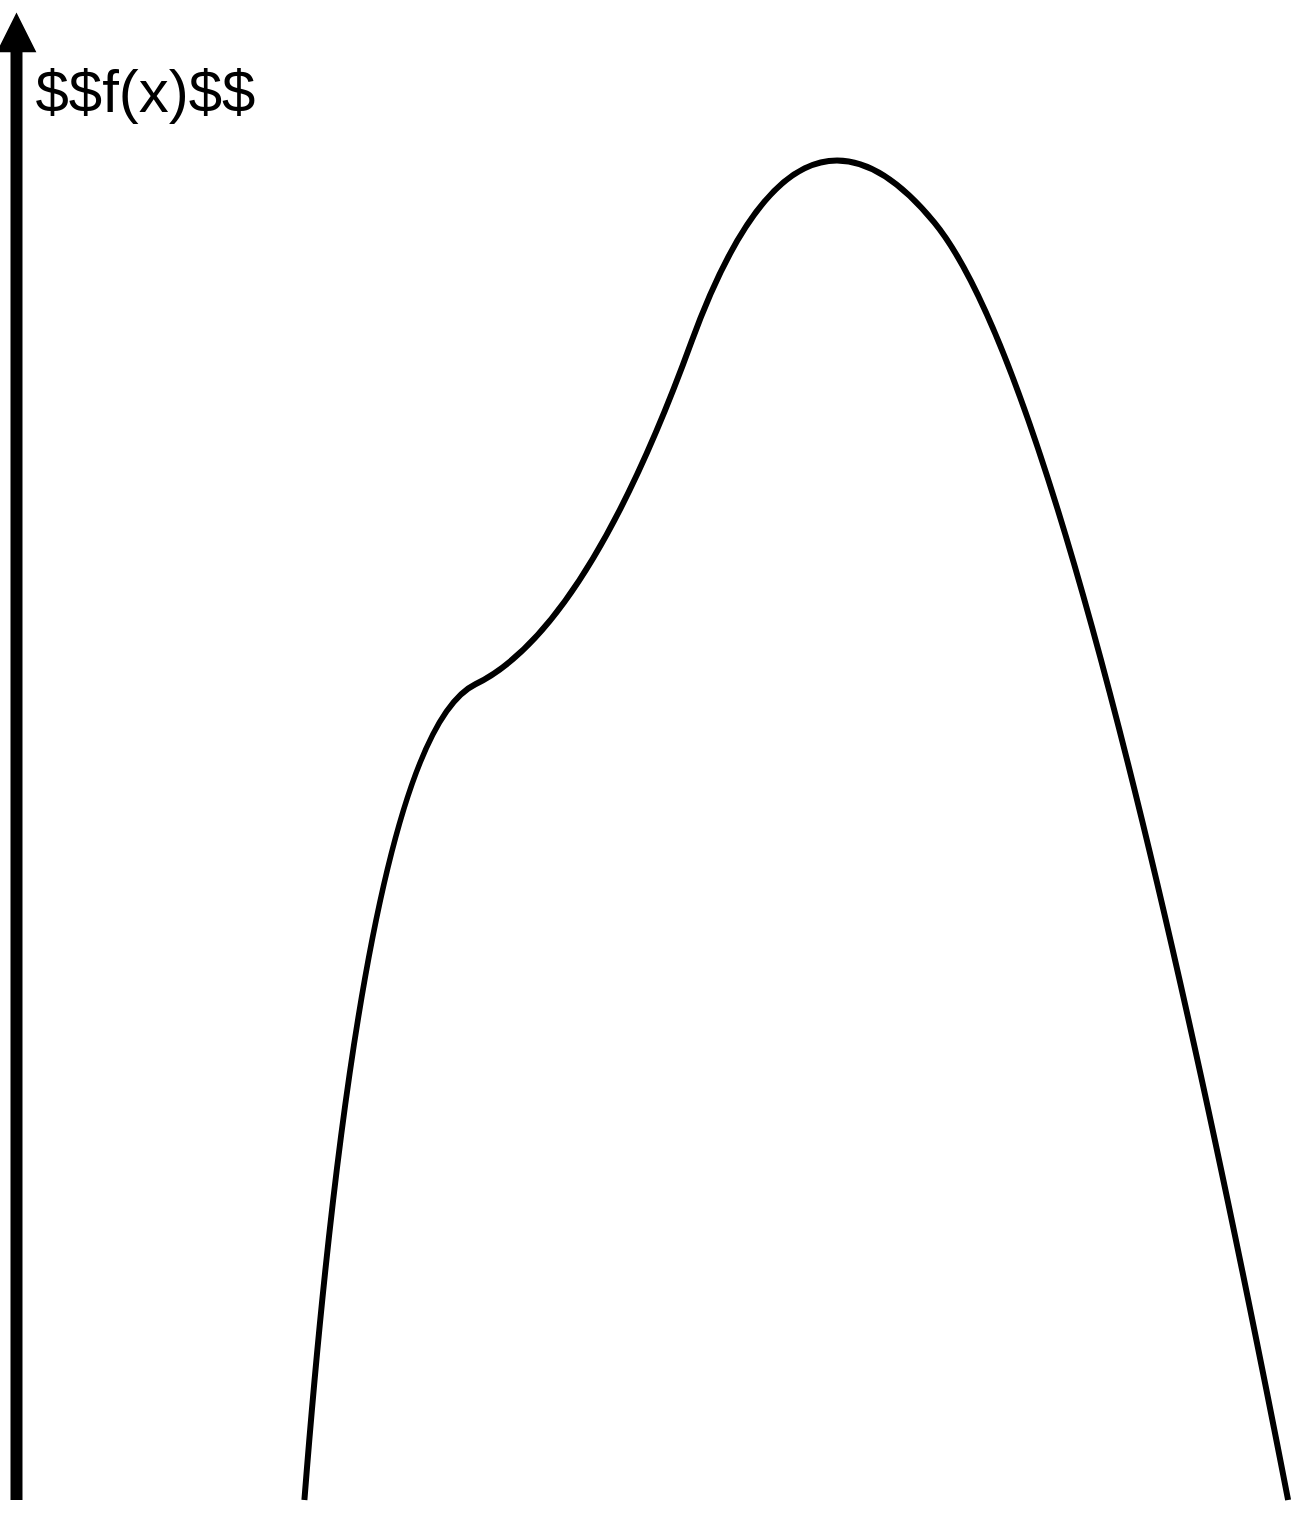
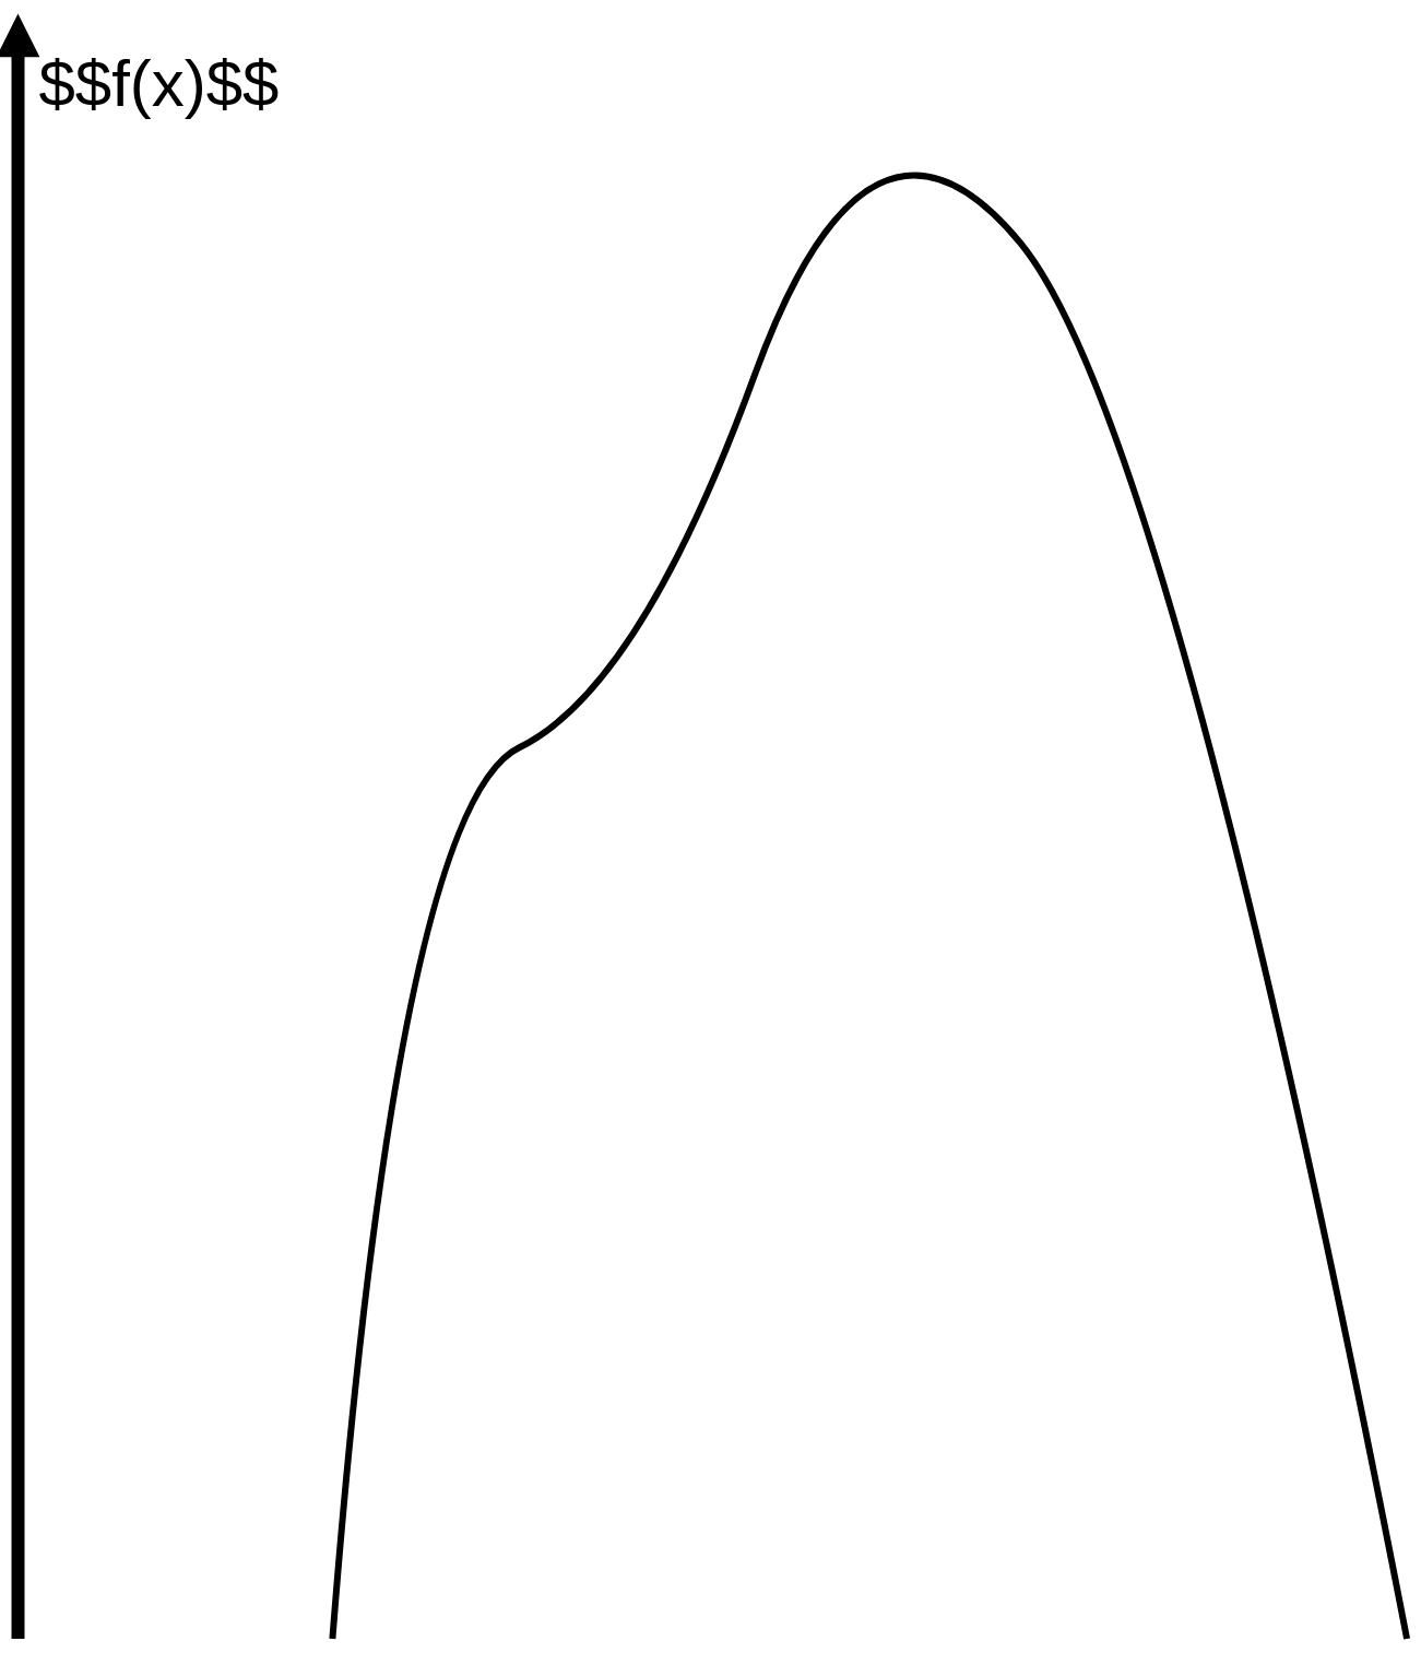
- <mxCell id="3" value="&lt;font style=&quot;font-size: 100px;&quot;&gt;$$f(x)$$&lt;/font&gt;" style="text;html=1;align=center;verticalAlign=middle;resizable=0;points=[];autosize=1;strokeColor=none;fillColor=none;" parent="1" vertex="1"><mxGeometry x="40" y="85" width="390" height="130" as="geometry" /></mxCell>
+ <mxCell id="3" value="&lt;font style=&quot;font-size: 100px;&quot;&gt;$$f(x)$$&lt;/font&gt;" style="text;html=1;align=center;verticalAlign=middle;resizable=0;points=[];autosize=1;strokeColor=none;fillColor=none;" parent="1" vertex="1"><mxGeometry x="40" y="60" width="390" height="130" as="geometry" /></mxCell>
